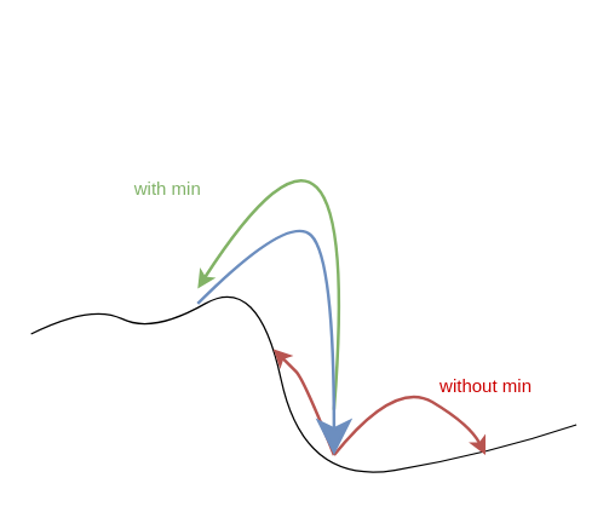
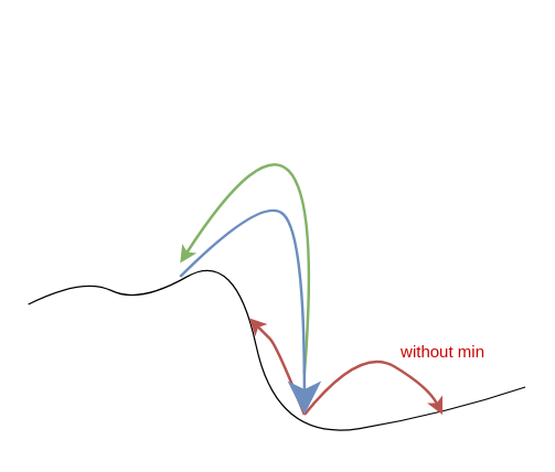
- <mxCell id="5" value="with min" style="text;html=1;align=center;verticalAlign=middle;resizable=0;points=[];autosize=1;strokeColor=none;fillColor=none;fontColor=#81b368;" vertex="1" parent="1"><mxGeometry x="75" y="110" width="70" height="30" as="geometry" /></mxCell>
